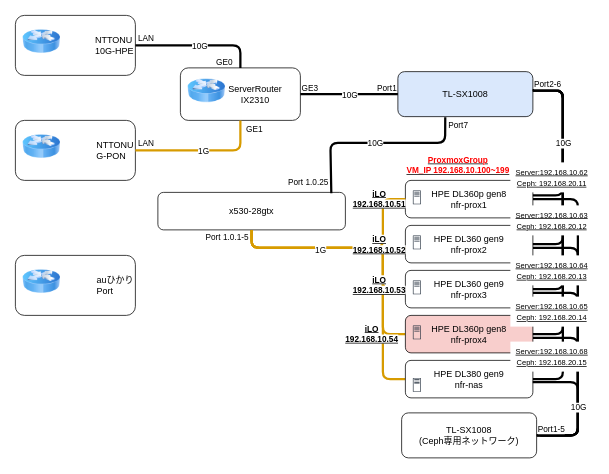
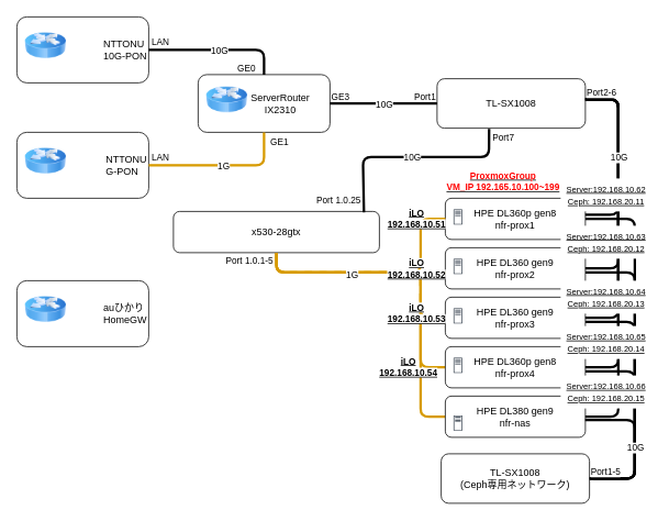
- <mxCell id="10" value="&lt;div style=&quot;text-align: justify;&quot;&gt;&lt;span style=&quot;background-color: initial;&quot;&gt;NTTONU&lt;/span&gt;&lt;/div&gt;&lt;div style=&quot;text-align: justify;&quot;&gt;&lt;span style=&quot;background-color: initial;&quot;&gt;10G-HPE&lt;/span&gt;&lt;/div&gt;" style="rounded=1;whiteSpace=wrap;html=1;align=right;" parent="9" vertex="1"><mxGeometry width="160" height="80" as="geometry" /></mxCell>
+ <mxCell id="10" value="&lt;div style=&quot;text-align: justify;&quot;&gt;&lt;span style=&quot;background-color: initial;&quot;&gt;NTTONU&lt;/span&gt;&lt;/div&gt;&lt;div style=&quot;text-align: justify;&quot;&gt;&lt;span style=&quot;background-color: initial;&quot;&gt;10G-PON&lt;/span&gt;&lt;/div&gt;" style="rounded=1;whiteSpace=wrap;html=1;align=right;" parent="9" vertex="1"><mxGeometry width="160" height="80" as="geometry" /></mxCell>
- <mxCell id="30" value="TL-SX1008" style="rounded=1;whiteSpace=wrap;html=1;fillColor=#dae8fc;" parent="1" vertex="1"><mxGeometry x="530" y="95" width="180" height="60" as="geometry" /></mxCell>
+ <mxCell id="30" value="TL-SX1008" style="rounded=1;whiteSpace=wrap;html=1;" parent="1" vertex="1"><mxGeometry x="530" y="95" width="180" height="60" as="geometry" /></mxCell>
- <mxCell id="79" value="&lt;b&gt;&lt;u&gt;&lt;font color=&quot;#ff0000&quot; style=&quot;background-color: rgb(255, 255, 255);&quot;&gt;ProxmoxGroup&lt;br&gt;VM_IP 192.168.10.100~199&lt;/font&gt;&lt;/u&gt;&lt;/b&gt;" style="text;html=1;align=center;verticalAlign=middle;resizable=0;points=[];autosize=1;strokeColor=none;fillColor=none;fontSize=11;fontColor=none;" vertex="1" parent="1"><mxGeometry x="535" y="205" width="150" height="30" as="geometry" /></mxCell>
+ <mxCell id="79" value="&lt;b&gt;&lt;u&gt;&lt;font color=&quot;#ff0000&quot; style=&quot;background-color: rgb(255, 255, 255);&quot;&gt;ProxmoxGroup&lt;br&gt;VM_IP 192.165.10.100~199&lt;/font&gt;&lt;/u&gt;&lt;/b&gt;" style="text;html=1;align=center;verticalAlign=middle;resizable=0;points=[];autosize=1;strokeColor=none;fillColor=none;fontSize=11;fontColor=none;" vertex="1" parent="1"><mxGeometry x="535" y="205" width="150" height="30" as="geometry" /></mxCell>
- <mxCell id="28" value="&lt;blockquote style=&quot;margin: 0 0 0 40px; border: none; padding: 0px;&quot;&gt;&lt;blockquote style=&quot;margin: 0 0 0 40px; border: none; padding: 0px;&quot;&gt;&lt;div style=&quot;text-align: justify;&quot;&gt;&lt;span style=&quot;background-color: initial;&quot;&gt;auひかり&lt;/span&gt;&lt;/div&gt;&lt;/blockquote&gt;&lt;blockquote style=&quot;margin: 0 0 0 40px; border: none; padding: 0px;&quot;&gt;&lt;div style=&quot;text-align: justify;&quot;&gt;&lt;span style=&quot;background-color: initial;&quot;&gt;Port&lt;/span&gt;&lt;/div&gt;&lt;/blockquote&gt;&lt;/blockquote&gt;" style="rounded=1;whiteSpace=wrap;html=1;align=right;" parent="27" vertex="1"><mxGeometry width="160" height="80" as="geometry" /></mxCell>
+ <mxCell id="28" value="&lt;blockquote style=&quot;margin: 0 0 0 40px; border: none; padding: 0px;&quot;&gt;&lt;blockquote style=&quot;margin: 0 0 0 40px; border: none; padding: 0px;&quot;&gt;&lt;div style=&quot;text-align: justify;&quot;&gt;&lt;span style=&quot;background-color: initial;&quot;&gt;auひかり&lt;/span&gt;&lt;/div&gt;&lt;/blockquote&gt;&lt;blockquote style=&quot;margin: 0 0 0 40px; border: none; padding: 0px;&quot;&gt;&lt;div style=&quot;text-align: justify;&quot;&gt;&lt;span style=&quot;background-color: initial;&quot;&gt;HomeGW&lt;/span&gt;&lt;/div&gt;&lt;/blockquote&gt;&lt;/blockquote&gt;" style="rounded=1;whiteSpace=wrap;html=1;align=right;" parent="27" vertex="1"><mxGeometry width="160" height="80" as="geometry" /></mxCell>
- <mxCell id="8" value="" style="endArrow=none;html=1;rounded=1;strokeWidth=3;exitX=0.5;exitY=1;exitDx=0;exitDy=0;endFill=0;fillColor=#ffe6cc;strokeColor=#d79b00;entryX=0;entryY=0.5;entryDx=0;entryDy=0;" parent="1" source="57" target="42" edge="1"><mxGeometry relative="1" as="geometry"><mxPoint x="326" y="390" as="sourcePoint" /><mxPoint x="501" y="410" as="targetPoint" /><Array as="points"><mxPoint x="335" y="330" /><mxPoint x="510" y="330" /><mxPoint x="510" y="385" /></Array></mxGeometry></mxCell>
+ <mxCell id="8" value="" style="endArrow=none;html=1;rounded=1;strokeWidth=3;exitX=0.5;exitY=1;exitDx=0;exitDy=0;endFill=0;fillColor=#ffe6cc;strokeColor=#d79b00;entryX=0;entryY=0.5;entryDx=0;entryDy=0;dashed=1;" parent="1" source="57" target="42" edge="1"><mxGeometry relative="1" as="geometry"><mxPoint x="326" y="390" as="sourcePoint" /><mxPoint x="501" y="410" as="targetPoint" /><Array as="points"><mxPoint x="335" y="330" /><mxPoint x="510" y="330" /><mxPoint x="510" y="385" /></Array></mxGeometry></mxCell>
- <mxCell id="45" value="HPE DL360p gen8&lt;br&gt;nfr-prox4" style="rounded=1;whiteSpace=wrap;html=1;fillColor=#f8cecc;" parent="44" vertex="1"><mxGeometry width="170" height="50" as="geometry" /></mxCell>
+ <mxCell id="45" value="HPE DL360p gen8&lt;br&gt;nfr-prox4" style="rounded=1;whiteSpace=wrap;html=1;" parent="44" vertex="1"><mxGeometry width="170" height="50" as="geometry" /></mxCell>
- <mxCell id="78" value="&lt;font size=&quot;1&quot;&gt;&lt;u style=&quot;&quot;&gt;&lt;span style=&quot;background-color: rgb(255, 255, 255);&quot;&gt;Server:192.168.10.68&lt;br&gt;Ceph: 192.168.20.15&lt;/span&gt;&lt;br&gt;&lt;/u&gt;&lt;/font&gt;" style="text;html=1;align=center;verticalAlign=middle;resizable=0;points=[];autosize=1;strokeColor=none;fillColor=default;" vertex="1" parent="1"><mxGeometry x="680" y="455" width="110" height="40" as="geometry" /></mxCell>
+ <mxCell id="78" value="&lt;font size=&quot;1&quot;&gt;&lt;u style=&quot;&quot;&gt;&lt;span style=&quot;background-color: rgb(255, 255, 255);&quot;&gt;Server:192.168.10.66&lt;br&gt;Ceph: 192.168.20.15&lt;/span&gt;&lt;br&gt;&lt;/u&gt;&lt;/font&gt;" style="text;html=1;align=center;verticalAlign=middle;resizable=0;points=[];autosize=1;strokeColor=none;fillColor=default;" vertex="1" parent="1"><mxGeometry x="680" y="455" width="110" height="40" as="geometry" /></mxCell>
